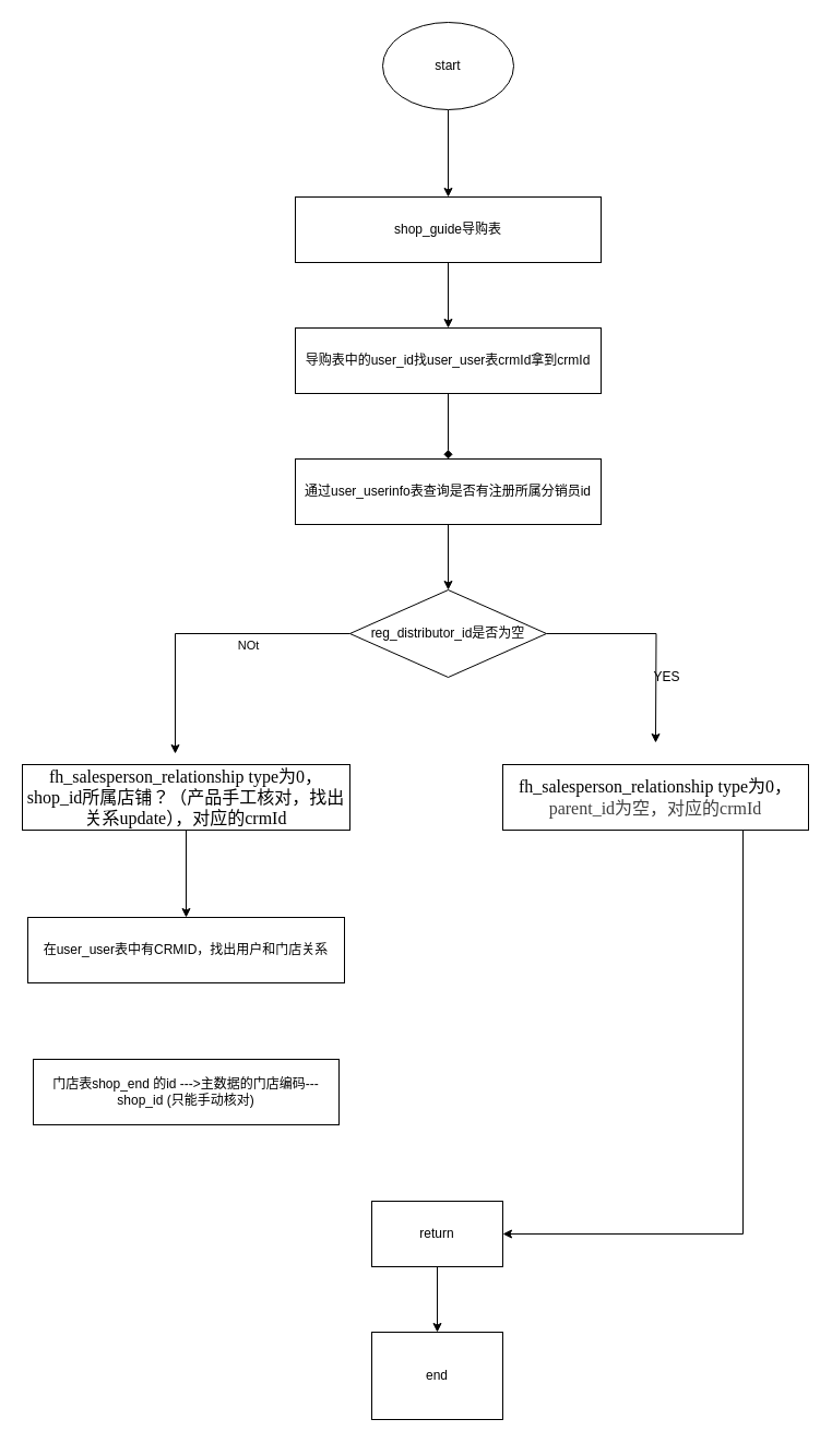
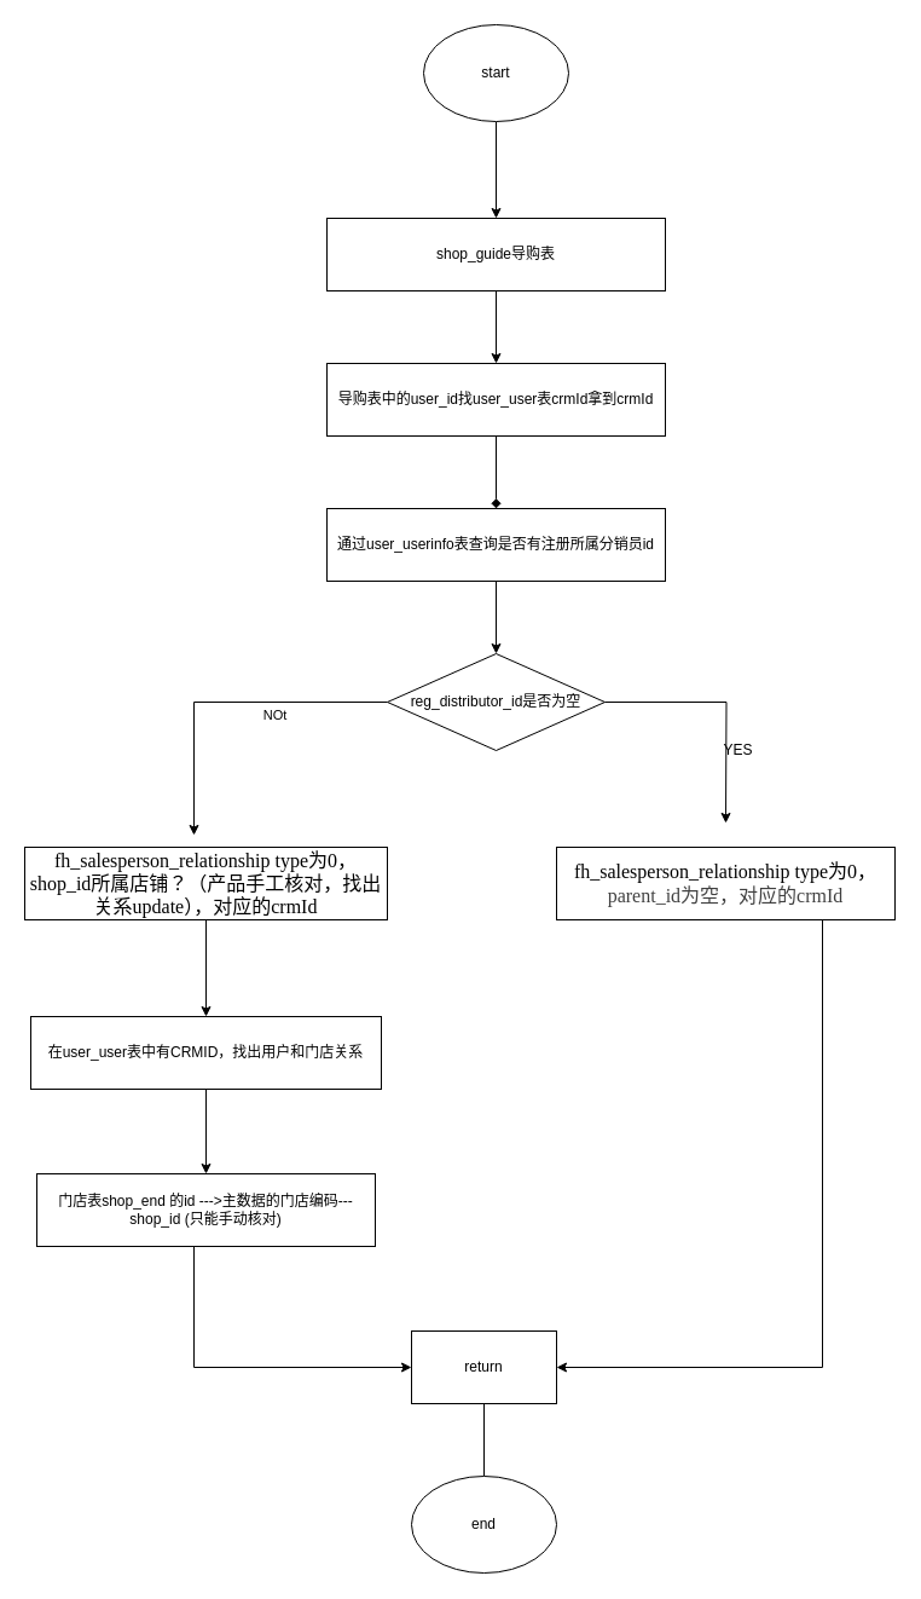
+ <mxCell id="24" value="" style="edgeStyle=orthogonalEdgeStyle;rounded=0;orthogonalLoop=1;jettySize=auto;html=1;" edge="1" parent="1" source="25" target="19"><mxGeometry relative="1" as="geometry" /></mxCell>
+ <mxCell id="18" style="edgeStyle=orthogonalEdgeStyle;rounded=0;orthogonalLoop=1;jettySize=auto;html=1;" edge="1" parent="1" source="19" target="21"><mxGeometry relative="1" as="geometry"><Array as="points"><mxPoint x="160" y="1130" /></Array></mxGeometry></mxCell>
- <mxCell id="20" value="" style="edgeStyle=orthogonalEdgeStyle;rounded=0;orthogonalLoop=1;jettySize=auto;html=1;" edge="1" parent="1" source="21" target="22"><mxGeometry relative="1" as="geometry" /></mxCell>
+ <mxCell id="20" value="" style="edgeStyle=orthogonalEdgeStyle;rounded=0;orthogonalLoop=1;jettySize=auto;html=1;endArrow=none;" edge="1" parent="1" source="21" target="22"><mxGeometry relative="1" as="geometry" /></mxCell>
- <mxCell id="22" value="end" style="whiteSpace=wrap;html=1;rounded=0;" vertex="1" parent="1"><mxGeometry x="340" y="1220" width="120" height="80" as="geometry" /></mxCell>
+ <mxCell id="22" value="end" style="ellipse;whiteSpace=wrap;html=1;" vertex="1" parent="1"><mxGeometry x="340" y="1220" width="120" height="80" as="geometry" /></mxCell>
